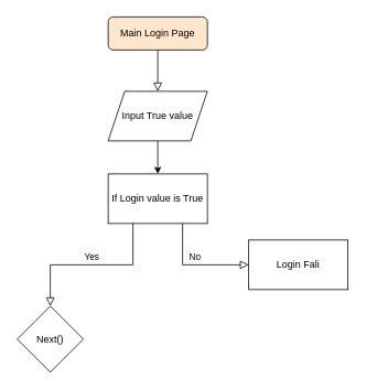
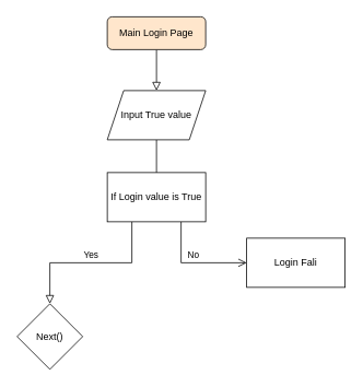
- <mxCell id="6" value="" style="edgeStyle=orthogonalEdgeStyle;rounded=0;orthogonalLoop=1;jettySize=auto;html=1;" edge="1" parent="1" source="7" target="8"><mxGeometry relative="1" as="geometry" /></mxCell>
+ <mxCell id="6" value="" style="edgeStyle=orthogonalEdgeStyle;rounded=0;orthogonalLoop=1;jettySize=auto;html=1;endArrow=none;" edge="1" parent="1" source="7" target="8"><mxGeometry relative="1" as="geometry" /></mxCell>
- <mxCell id="4" value="No" style="edgeStyle=orthogonalEdgeStyle;rounded=0;html=1;jettySize=auto;orthogonalLoop=1;fontSize=11;endArrow=block;endFill=0;endSize=8;strokeWidth=1;shadow=0;labelBackgroundColor=none;exitX=0.75;exitY=1;exitDx=0;exitDy=0;" parent="1" source="8" target="9" edge="1"><mxGeometry y="10" relative="1" as="geometry"><mxPoint as="offset" /><mxPoint x="220" y="300" as="sourcePoint" /><mxPoint x="360" y="320" as="targetPoint" /><Array as="points"><mxPoint x="220" y="320" /></Array></mxGeometry></mxCell>
+ <mxCell id="4" value="No" style="edgeStyle=orthogonalEdgeStyle;rounded=0;html=1;jettySize=auto;orthogonalLoop=1;fontSize=11;endArrow=open;endFill=0;endSize=8;strokeWidth=1;shadow=0;labelBackgroundColor=none;exitX=0.75;exitY=1;exitDx=0;exitDy=0;" parent="1" source="8" target="9" edge="1"><mxGeometry y="10" relative="1" as="geometry"><mxPoint as="offset" /><mxPoint x="220" y="300" as="sourcePoint" /><mxPoint x="360" y="320" as="targetPoint" /><Array as="points"><mxPoint x="220" y="320" /></Array></mxGeometry></mxCell>
